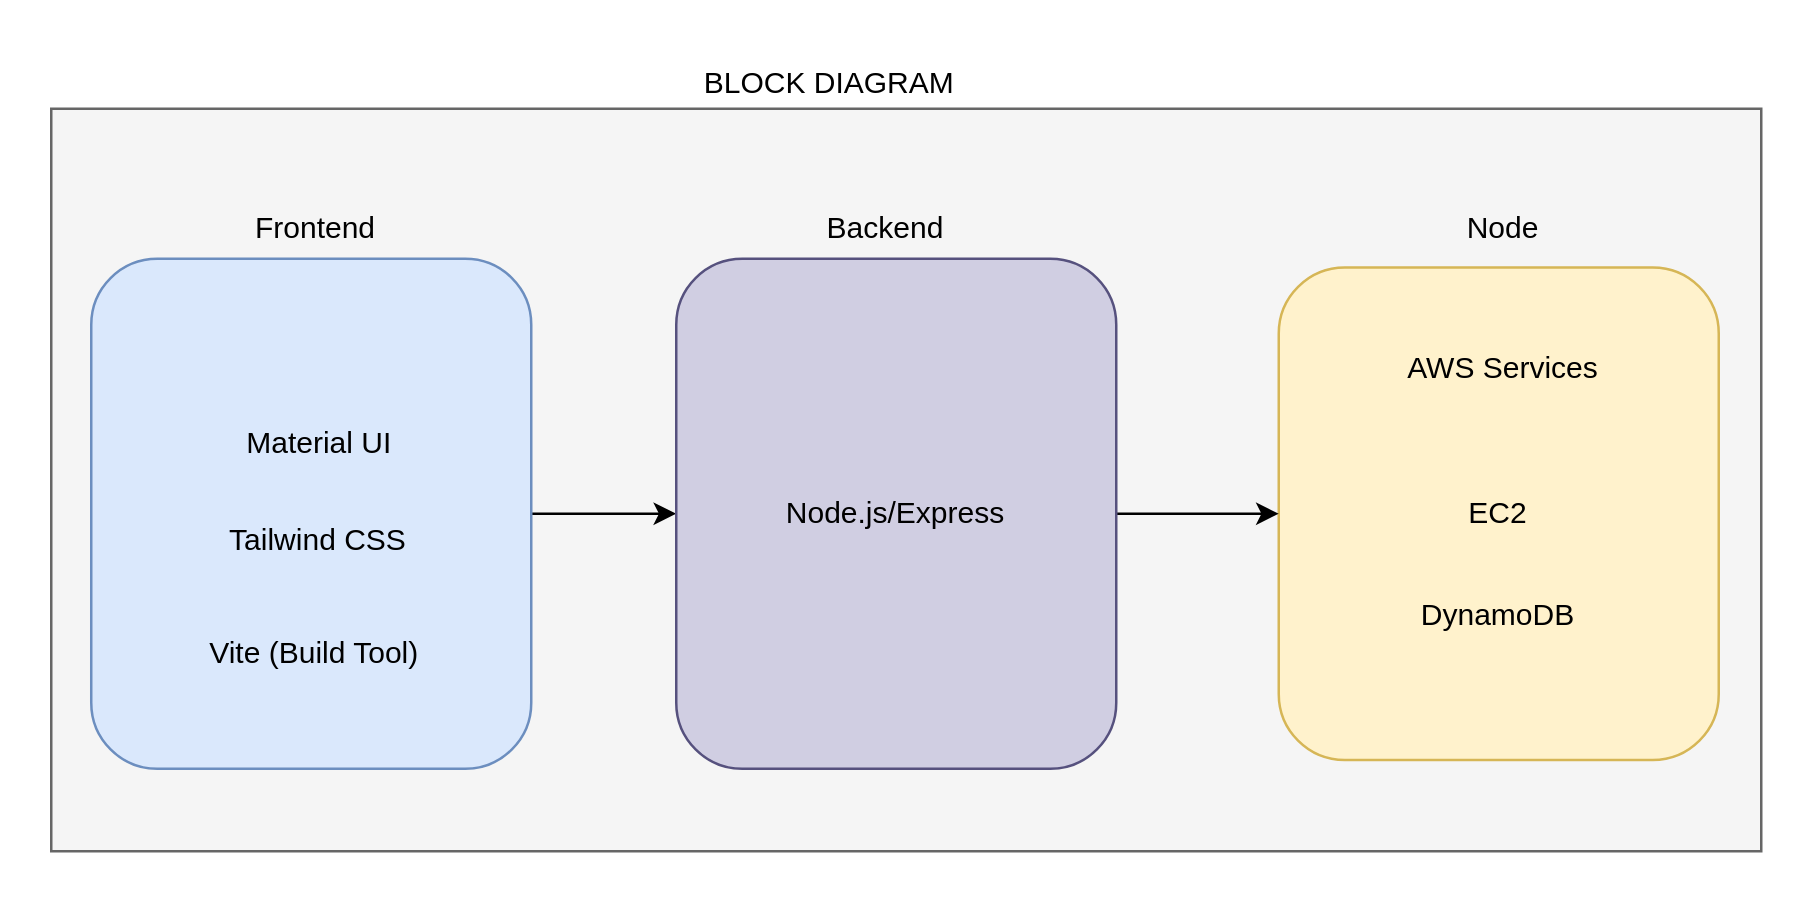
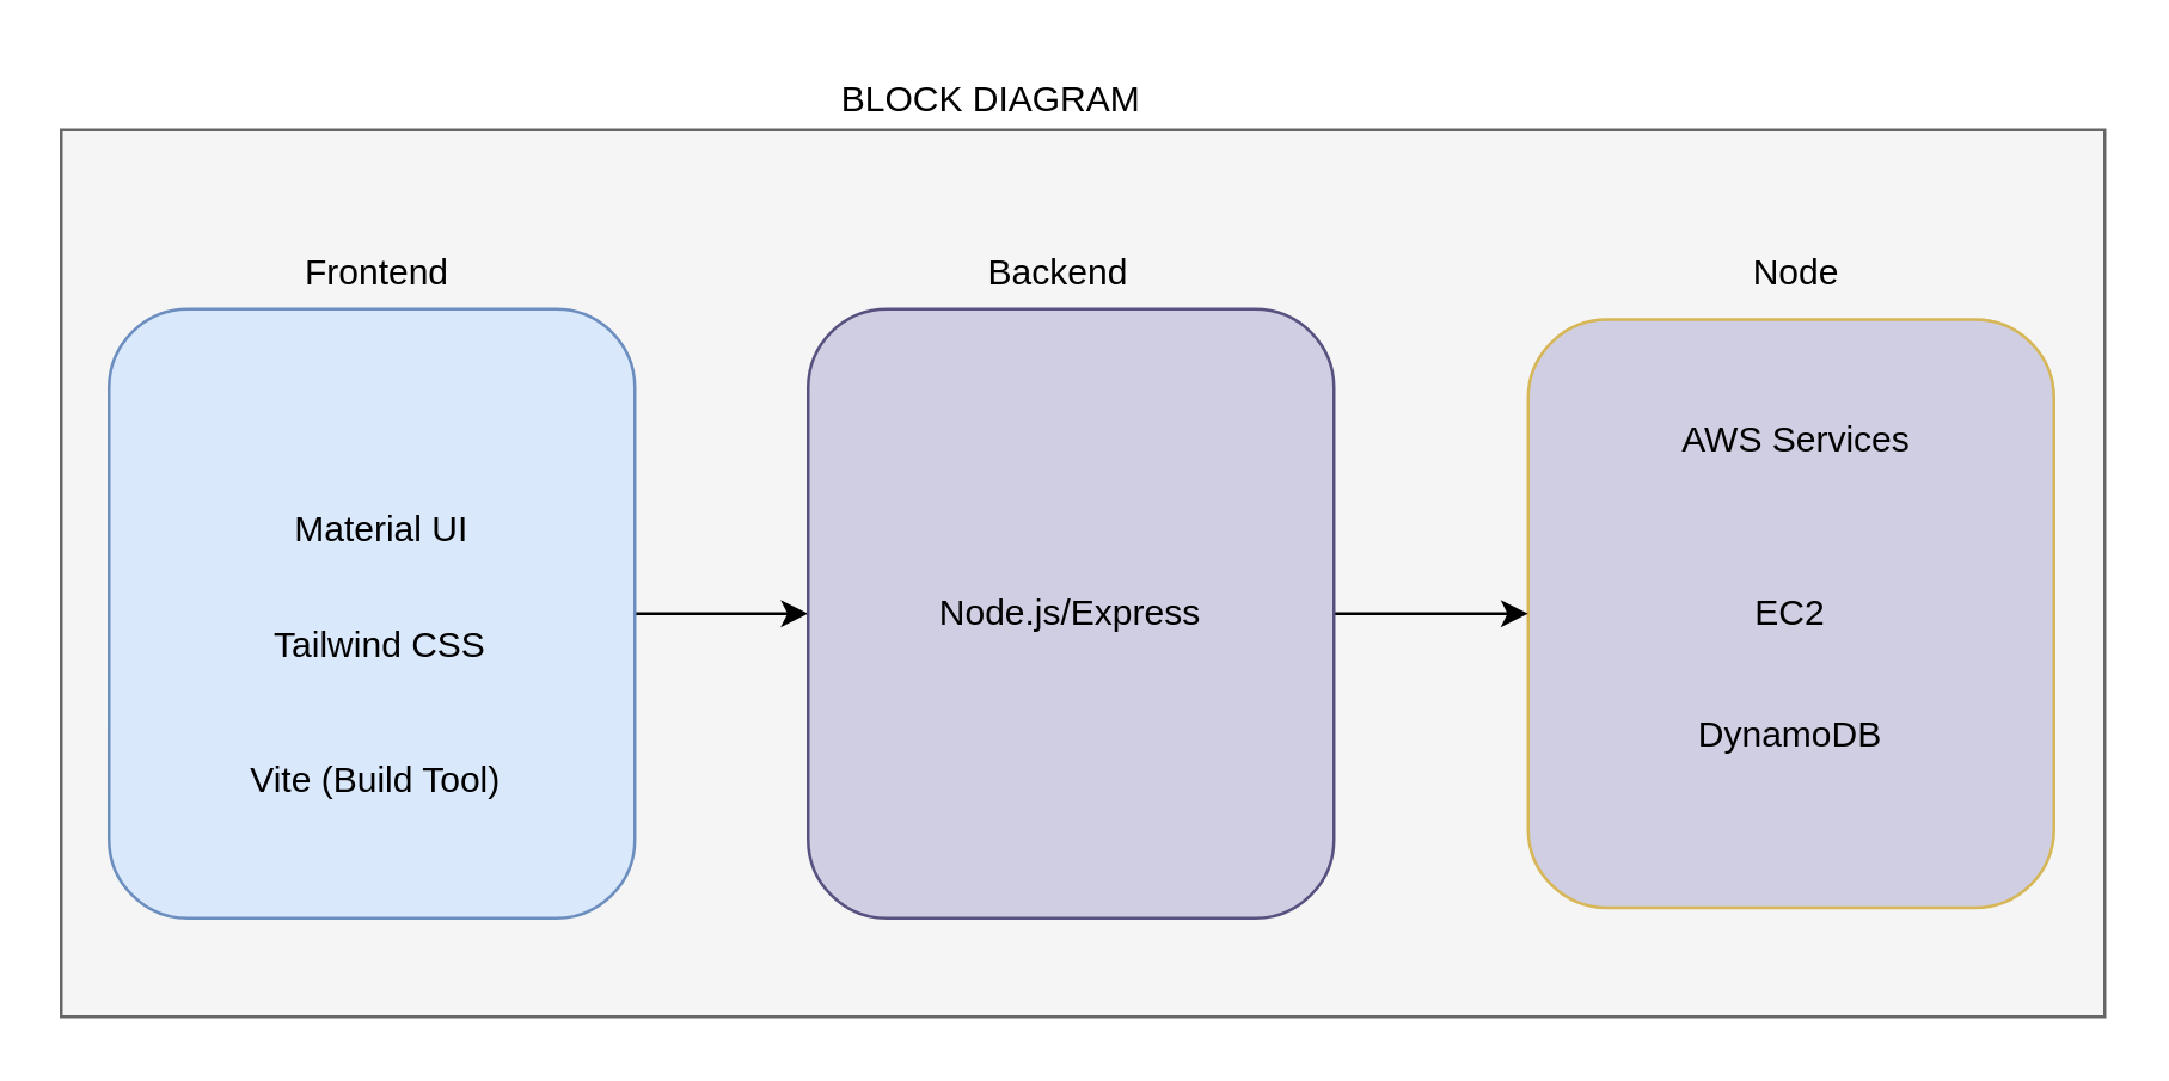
- <mxCell id="7" value="EC2" style="rounded=1;whiteSpace=wrap;html=1;fillColor=#fff2cc;strokeColor=#d6b656;" vertex="1" parent="1"><mxGeometry x="511" y="106.5" width="176" height="197" as="geometry" /></mxCell>
+ <mxCell id="7" value="EC2" style="rounded=1;whiteSpace=wrap;html=1;fillColor=#d0cee2;strokeColor=#d6b656;" vertex="1" parent="1"><mxGeometry x="511" y="106.5" width="176" height="197" as="geometry" /></mxCell>
